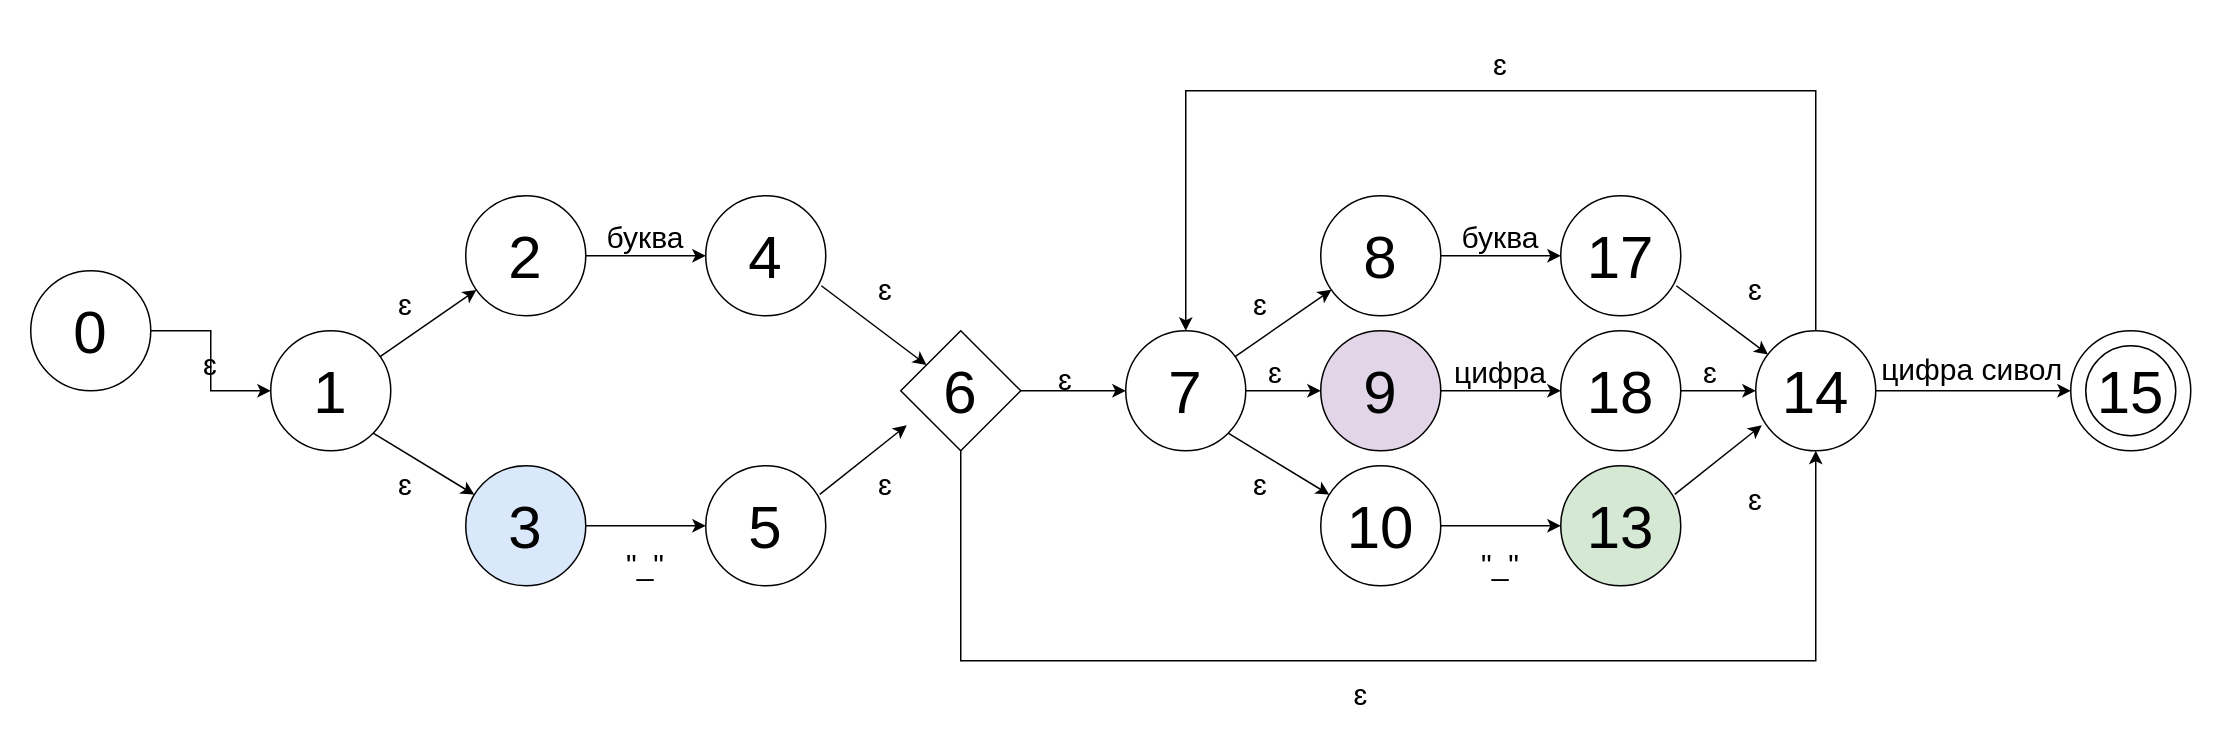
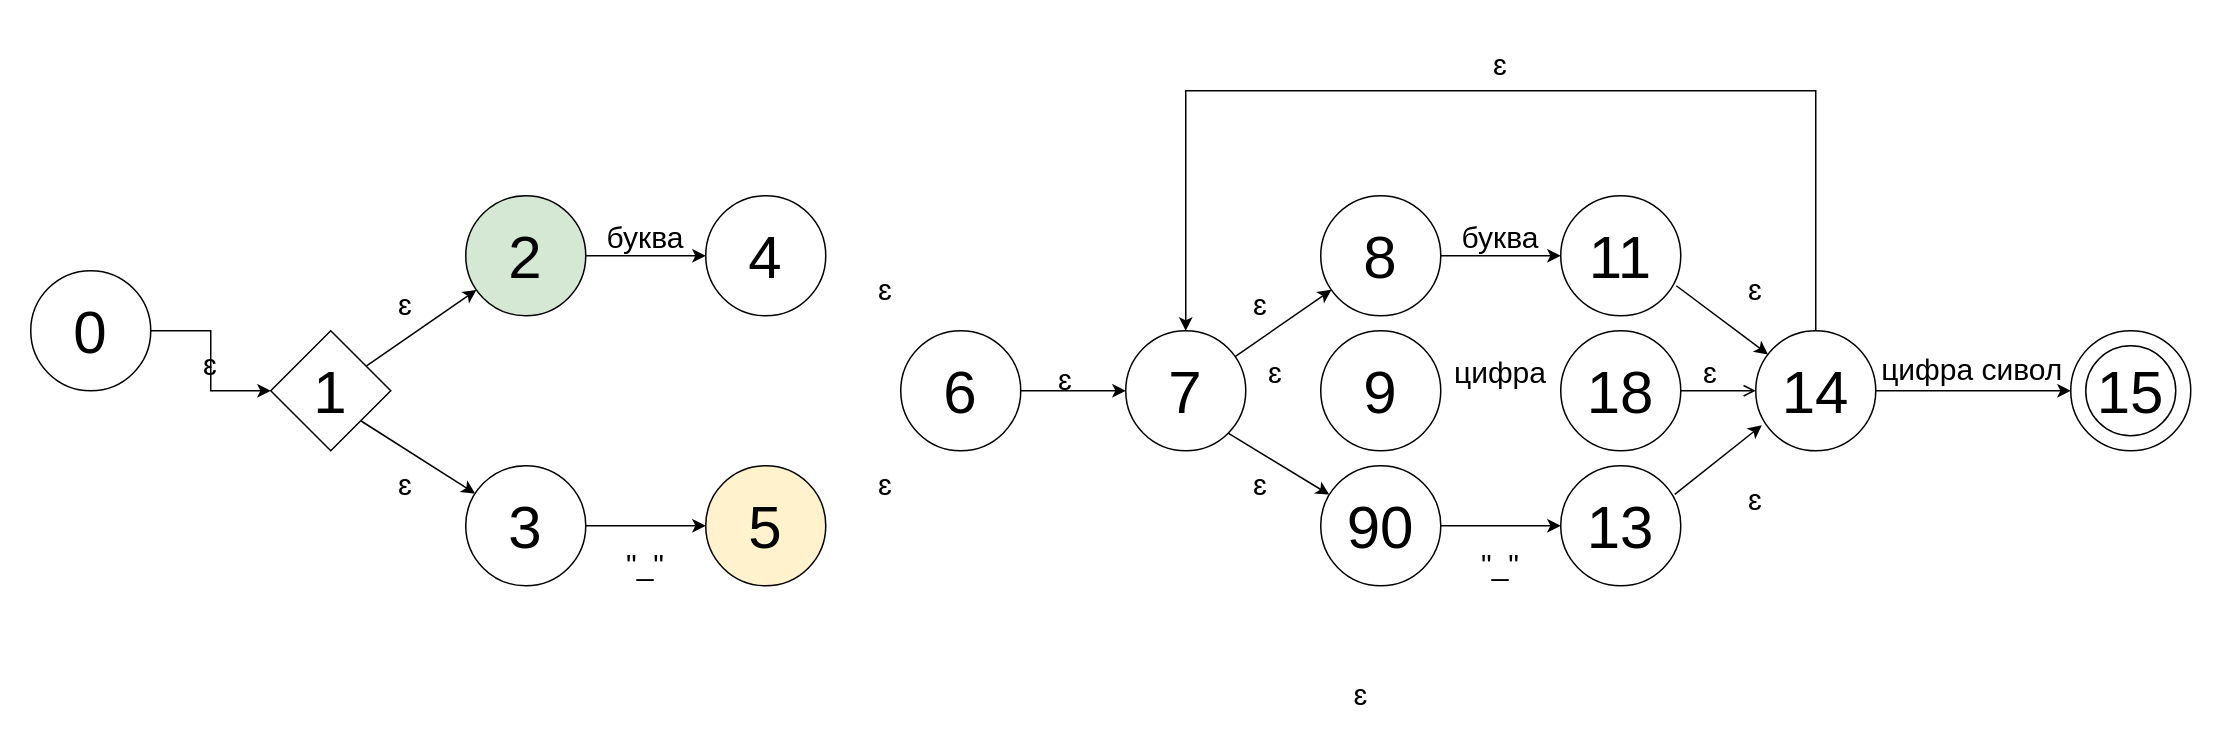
- <mxCell id="6" value="&lt;font style=&quot;font-size: 40px;&quot;&gt;2&lt;/font&gt;" style="ellipse;whiteSpace=wrap;html=1;aspect=fixed;" vertex="1" parent="1"><mxGeometry x="310" y="130" width="80" height="80" as="geometry" /></mxCell>
+ <mxCell id="6" value="&lt;font style=&quot;font-size: 40px;&quot;&gt;2&lt;/font&gt;" style="ellipse;whiteSpace=wrap;html=1;aspect=fixed;fillColor=#d5e8d4;" vertex="1" parent="1"><mxGeometry x="310" y="130" width="80" height="80" as="geometry" /></mxCell>
- <mxCell id="29" value="&lt;font style=&quot;font-size: 40px;&quot;&gt;17&lt;/font&gt;" style="ellipse;whiteSpace=wrap;html=1;aspect=fixed;" vertex="1" parent="1"><mxGeometry x="1040" y="130" width="80" height="80" as="geometry" /></mxCell>
+ <mxCell id="29" value="&lt;font style=&quot;font-size: 40px;&quot;&gt;11&lt;/font&gt;" style="ellipse;whiteSpace=wrap;html=1;aspect=fixed;" vertex="1" parent="1"><mxGeometry x="1040" y="130" width="80" height="80" as="geometry" /></mxCell>
- <mxCell id="21" value="" style="endArrow=classic;html=1;rounded=0;fontSize=40;exitX=0.963;exitY=0.75;exitDx=0;exitDy=0;exitPerimeter=0;" edge="1" parent="1" source="7" target="20"><mxGeometry width="50" height="50" relative="1" as="geometry"><mxPoint x="262.912" y="247.267" as="sourcePoint" /><mxPoint x="327.112" y="202.768" as="targetPoint" /></mxGeometry></mxCell>
- <mxCell id="2" value="&lt;font style=&quot;font-size: 40px;&quot;&gt;1&lt;/font&gt;" style="ellipse;whiteSpace=wrap;html=1;aspect=fixed;" vertex="1" parent="1"><mxGeometry x="180" y="220" width="80" height="80" as="geometry" /></mxCell>
+ <mxCell id="2" value="&lt;font style=&quot;font-size: 40px;&quot;&gt;1&lt;/font&gt;" style="rhombus;whiteSpace=wrap;html=1;aspect=fixed;" vertex="1" parent="1"><mxGeometry x="180" y="220" width="80" height="80" as="geometry" /></mxCell>
- <mxCell id="20" value="&lt;font style=&quot;font-size: 40px;&quot;&gt;6&lt;/font&gt;" style="rhombus;whiteSpace=wrap;html=1;aspect=fixed;" vertex="1" parent="1"><mxGeometry x="600" y="220" width="80" height="80" as="geometry" /></mxCell>
+ <mxCell id="20" value="&lt;font style=&quot;font-size: 40px;&quot;&gt;6&lt;/font&gt;" style="ellipse;whiteSpace=wrap;html=1;aspect=fixed;" vertex="1" parent="1"><mxGeometry x="600" y="220" width="80" height="80" as="geometry" /></mxCell>
- <mxCell id="23" style="edgeStyle=orthogonalEdgeStyle;rounded=0;orthogonalLoop=1;jettySize=auto;html=1;fontSize=20;" edge="1" parent="1" source="24" target="48"><mxGeometry relative="1" as="geometry" /></mxCell>
- <mxCell id="48" value="&lt;font style=&quot;font-size: 40px;&quot;&gt;9&lt;/font&gt;" style="ellipse;whiteSpace=wrap;html=1;aspect=fixed;fillColor=#e1d5e7;" vertex="1" parent="1"><mxGeometry x="880" y="220" width="80" height="80" as="geometry" /></mxCell>
+ <mxCell id="48" value="&lt;font style=&quot;font-size: 40px;&quot;&gt;9&lt;/font&gt;" style="ellipse;whiteSpace=wrap;html=1;aspect=fixed;" vertex="1" parent="1"><mxGeometry x="880" y="220" width="80" height="80" as="geometry" /></mxCell>
- <mxCell id="47" style="edgeStyle=orthogonalEdgeStyle;rounded=0;orthogonalLoop=1;jettySize=auto;html=1;fontSize=20;" edge="1" parent="1" source="48" target="50"><mxGeometry relative="1" as="geometry" /></mxCell>
- <mxCell id="49" style="edgeStyle=orthogonalEdgeStyle;rounded=0;orthogonalLoop=1;jettySize=auto;html=1;fontSize=20;" edge="1" parent="1" source="50" target="39"><mxGeometry relative="1" as="geometry" /></mxCell>
+ <mxCell id="49" style="edgeStyle=orthogonalEdgeStyle;rounded=0;orthogonalLoop=1;jettySize=auto;html=1;fontSize=20;endArrow=open;" edge="1" parent="1" source="50" target="39"><mxGeometry relative="1" as="geometry" /></mxCell>
- <mxCell id="22" value="" style="endArrow=classic;html=1;rounded=0;fontSize=40;exitX=0.95;exitY=0.238;exitDx=0;exitDy=0;exitPerimeter=0;entryX=0.05;entryY=0.788;entryDx=0;entryDy=0;entryPerimeter=0;" edge="1" parent="1" source="8" target="20"><mxGeometry width="50" height="50" relative="1" as="geometry"><mxPoint x="557.04" y="200" as="sourcePoint" /><mxPoint x="618.167" y="245.779" as="targetPoint" /></mxGeometry></mxCell>
- <mxCell id="4" value="&lt;font style=&quot;font-size: 40px;&quot;&gt;3&lt;/font&gt;" style="ellipse;whiteSpace=wrap;html=1;aspect=fixed;fillColor=#dae8fc;" vertex="1" parent="1"><mxGeometry x="310" y="310" width="80" height="80" as="geometry" /></mxCell>
+ <mxCell id="4" value="&lt;font style=&quot;font-size: 40px;&quot;&gt;3&lt;/font&gt;" style="ellipse;whiteSpace=wrap;html=1;aspect=fixed;" vertex="1" parent="1"><mxGeometry x="310" y="310" width="80" height="80" as="geometry" /></mxCell>
- <mxCell id="8" value="&lt;font style=&quot;font-size: 40px;&quot;&gt;5&lt;/font&gt;" style="ellipse;whiteSpace=wrap;html=1;aspect=fixed;" vertex="1" parent="1"><mxGeometry x="470" y="310" width="80" height="80" as="geometry" /></mxCell>
+ <mxCell id="8" value="&lt;font style=&quot;font-size: 40px;&quot;&gt;5&lt;/font&gt;" style="ellipse;whiteSpace=wrap;html=1;aspect=fixed;fillColor=#fff2cc;" vertex="1" parent="1"><mxGeometry x="470" y="310" width="80" height="80" as="geometry" /></mxCell>
- <mxCell id="26" value="&lt;font style=&quot;font-size: 40px;&quot;&gt;10&lt;/font&gt;" style="ellipse;whiteSpace=wrap;html=1;aspect=fixed;" vertex="1" parent="1"><mxGeometry x="880" y="310" width="80" height="80" as="geometry" /></mxCell>
+ <mxCell id="26" value="&lt;font style=&quot;font-size: 40px;&quot;&gt;90&lt;/font&gt;" style="ellipse;whiteSpace=wrap;html=1;aspect=fixed;" vertex="1" parent="1"><mxGeometry x="880" y="310" width="80" height="80" as="geometry" /></mxCell>
- <mxCell id="30" value="&lt;font style=&quot;font-size: 40px;&quot;&gt;13&lt;/font&gt;" style="ellipse;whiteSpace=wrap;html=1;aspect=fixed;fillColor=#d5e8d4;" vertex="1" parent="1"><mxGeometry x="1040" y="310" width="80" height="80" as="geometry" /></mxCell>
+ <mxCell id="30" value="&lt;font style=&quot;font-size: 40px;&quot;&gt;13&lt;/font&gt;" style="ellipse;whiteSpace=wrap;html=1;aspect=fixed;" vertex="1" parent="1"><mxGeometry x="1040" y="310" width="80" height="80" as="geometry" /></mxCell>
- <mxCell id="19" style="edgeStyle=orthogonalEdgeStyle;rounded=0;orthogonalLoop=1;jettySize=auto;html=1;entryX=0.5;entryY=1;entryDx=0;entryDy=0;fontSize=40;" edge="1" parent="1" source="20" target="39"><mxGeometry relative="1" as="geometry"><Array as="points"><mxPoint x="640" y="440" /><mxPoint x="1210" y="440" /></Array></mxGeometry></mxCell>
